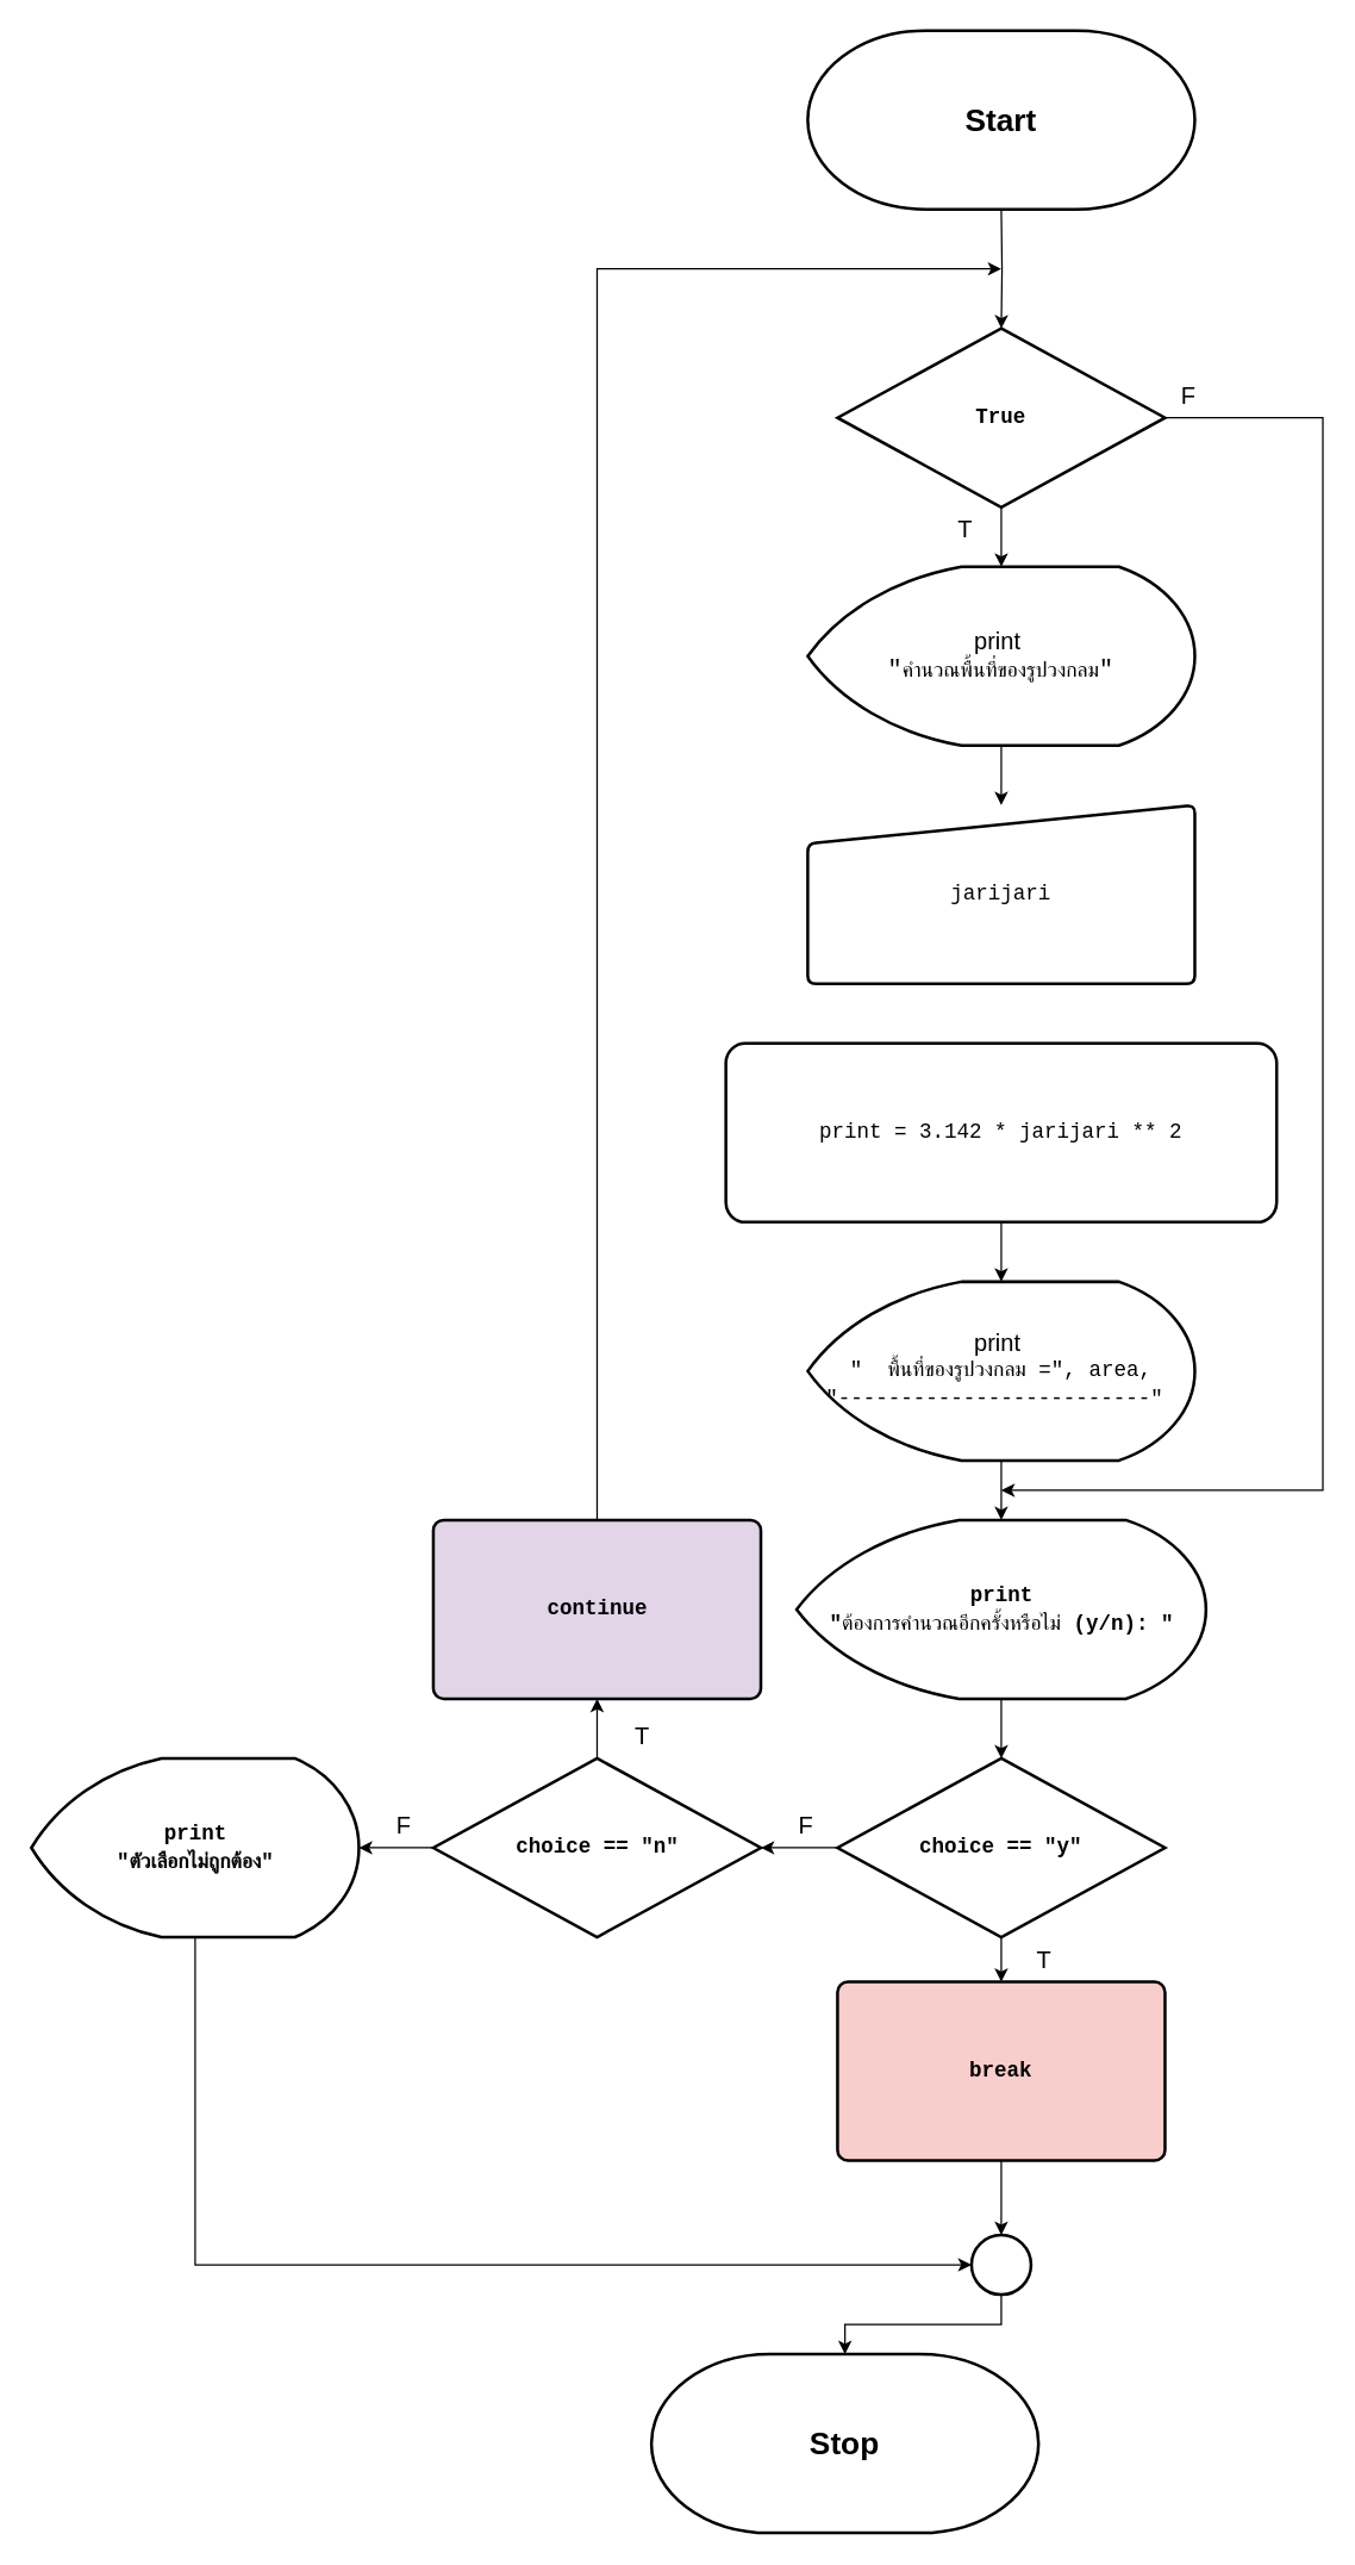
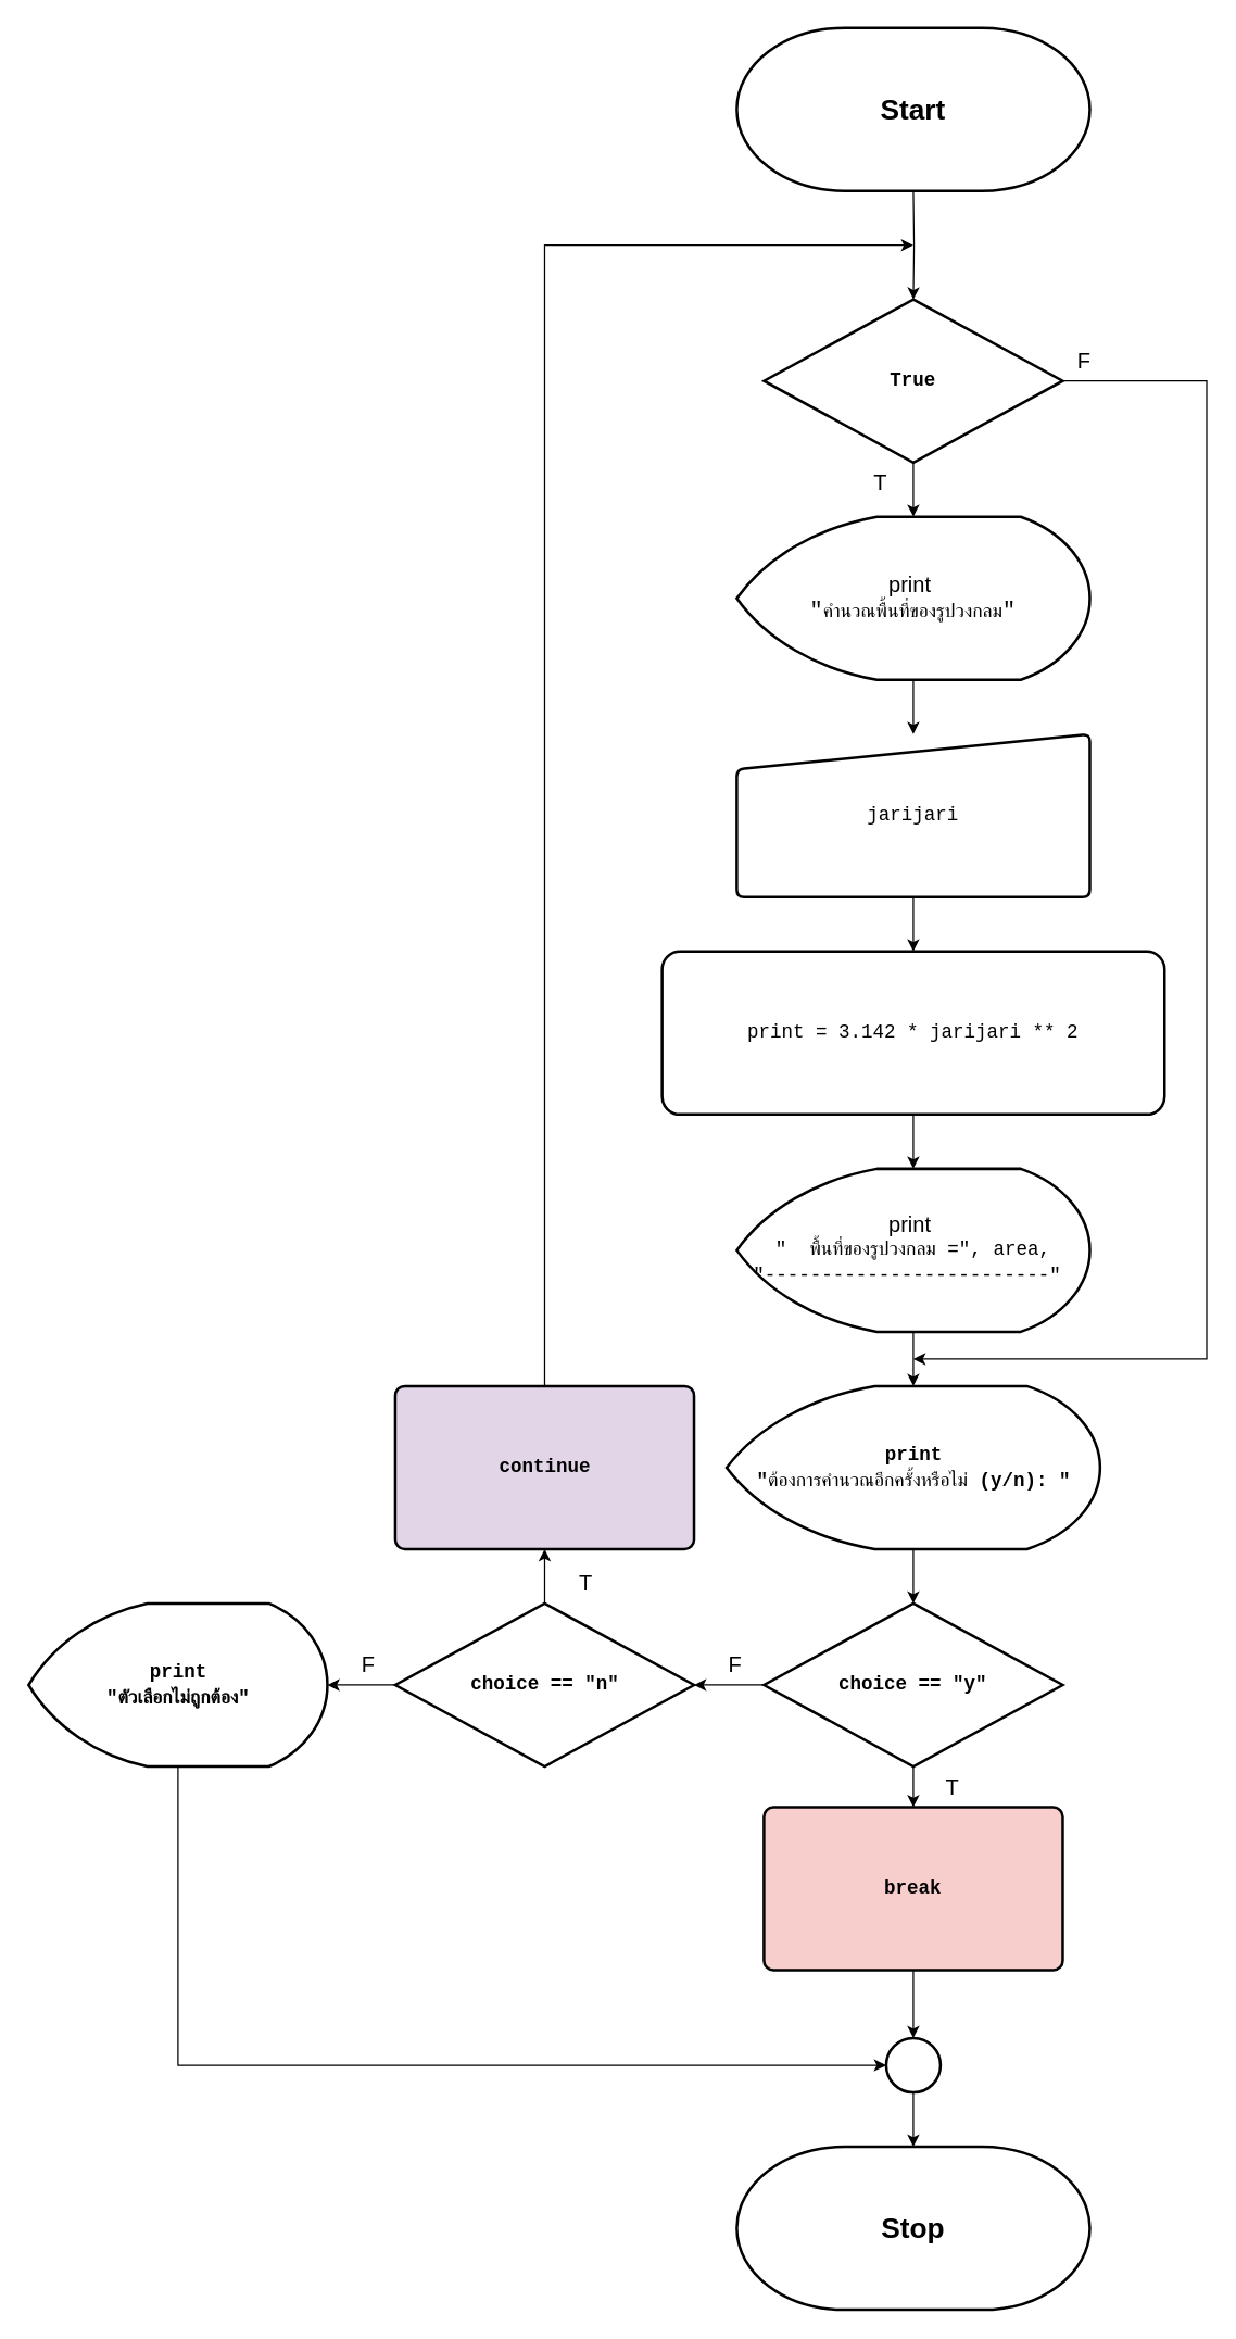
+ <mxCell id="5" value="" style="edgeStyle=orthogonalEdgeStyle;rounded=0;orthogonalLoop=1;jettySize=auto;html=1;" parent="1" source="6" target="8" edge="1"><mxGeometry relative="1" as="geometry" /></mxCell>
- <mxCell id="11" value="&lt;font style=&quot;font-size: 21px;&quot;&gt;&lt;b&gt;Stop&lt;/b&gt;&lt;/font&gt;" style="strokeWidth=2;html=1;shape=mxgraph.flowchart.terminator;whiteSpace=wrap;" parent="1" vertex="1"><mxGeometry x="437" y="1580" width="260" height="120" as="geometry" /></mxCell>
+ <mxCell id="11" value="&lt;font style=&quot;font-size: 21px;&quot;&gt;&lt;b&gt;Stop&lt;/b&gt;&lt;/font&gt;" style="strokeWidth=2;html=1;shape=mxgraph.flowchart.terminator;whiteSpace=wrap;" parent="1" vertex="1"><mxGeometry x="542" y="1580" width="260" height="120" as="geometry" /></mxCell>
